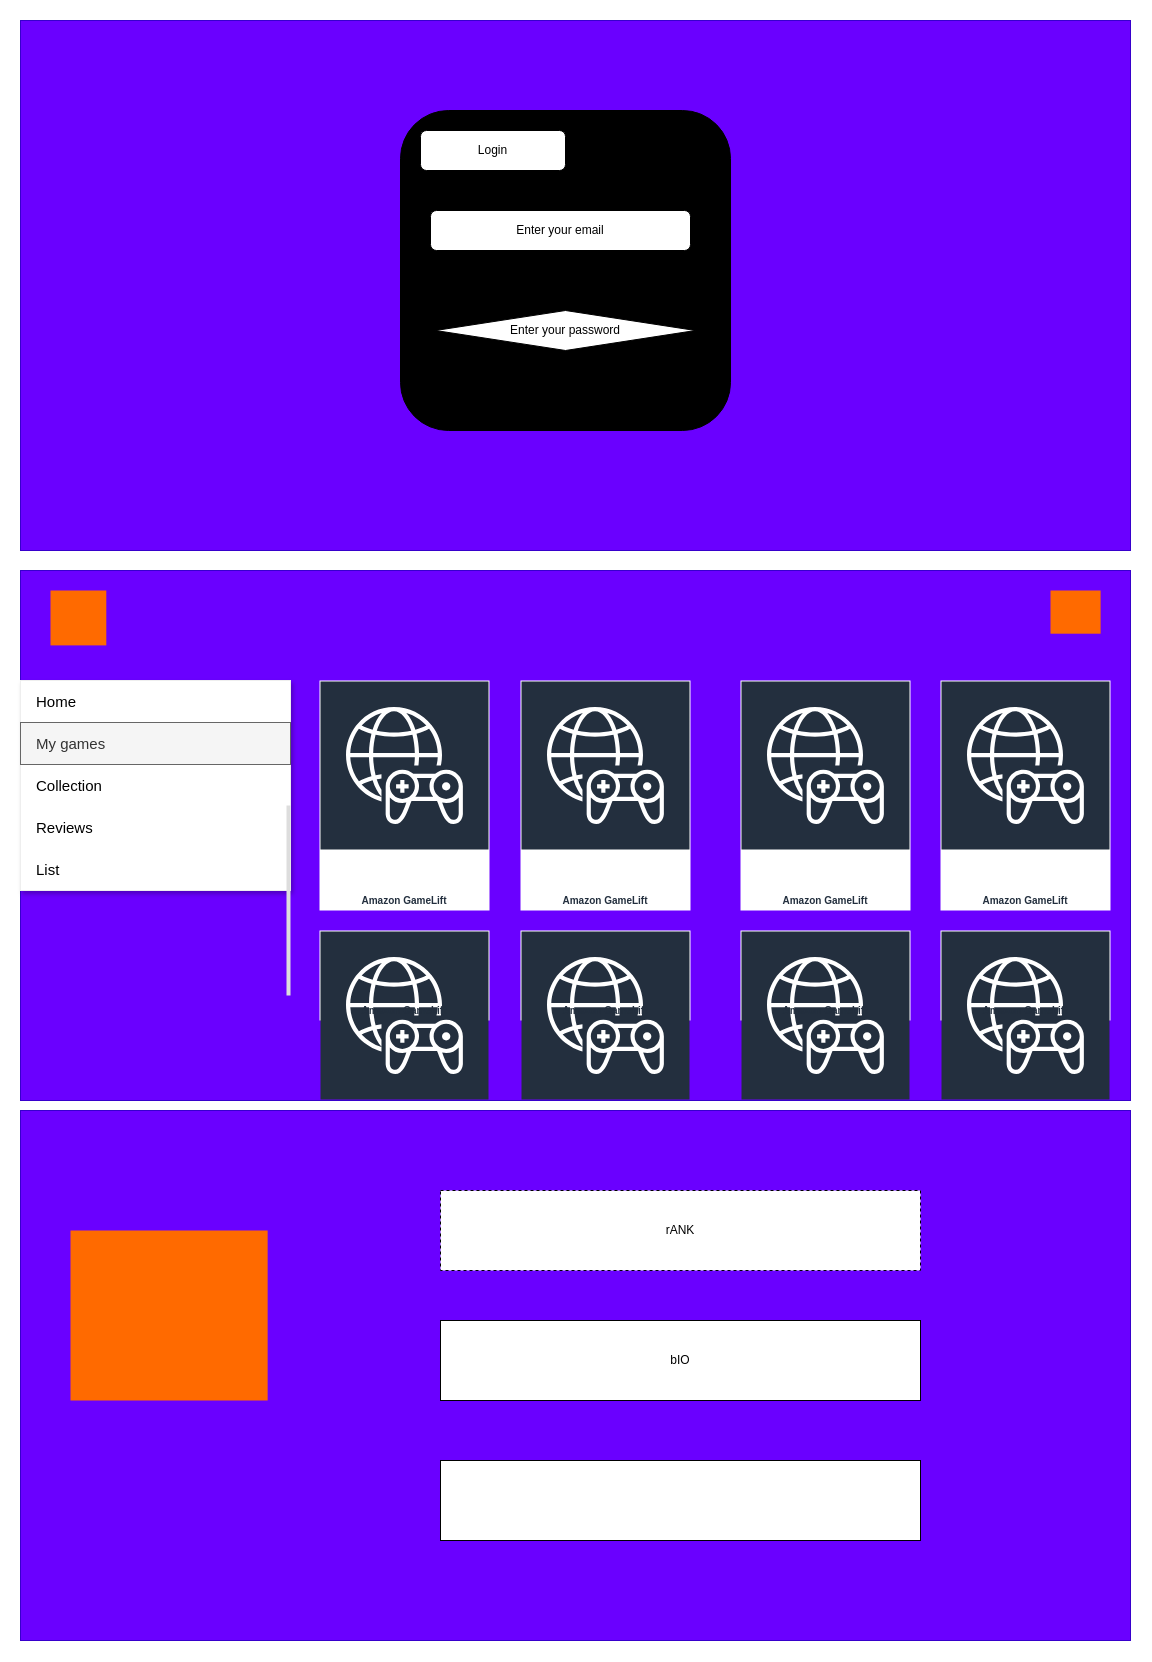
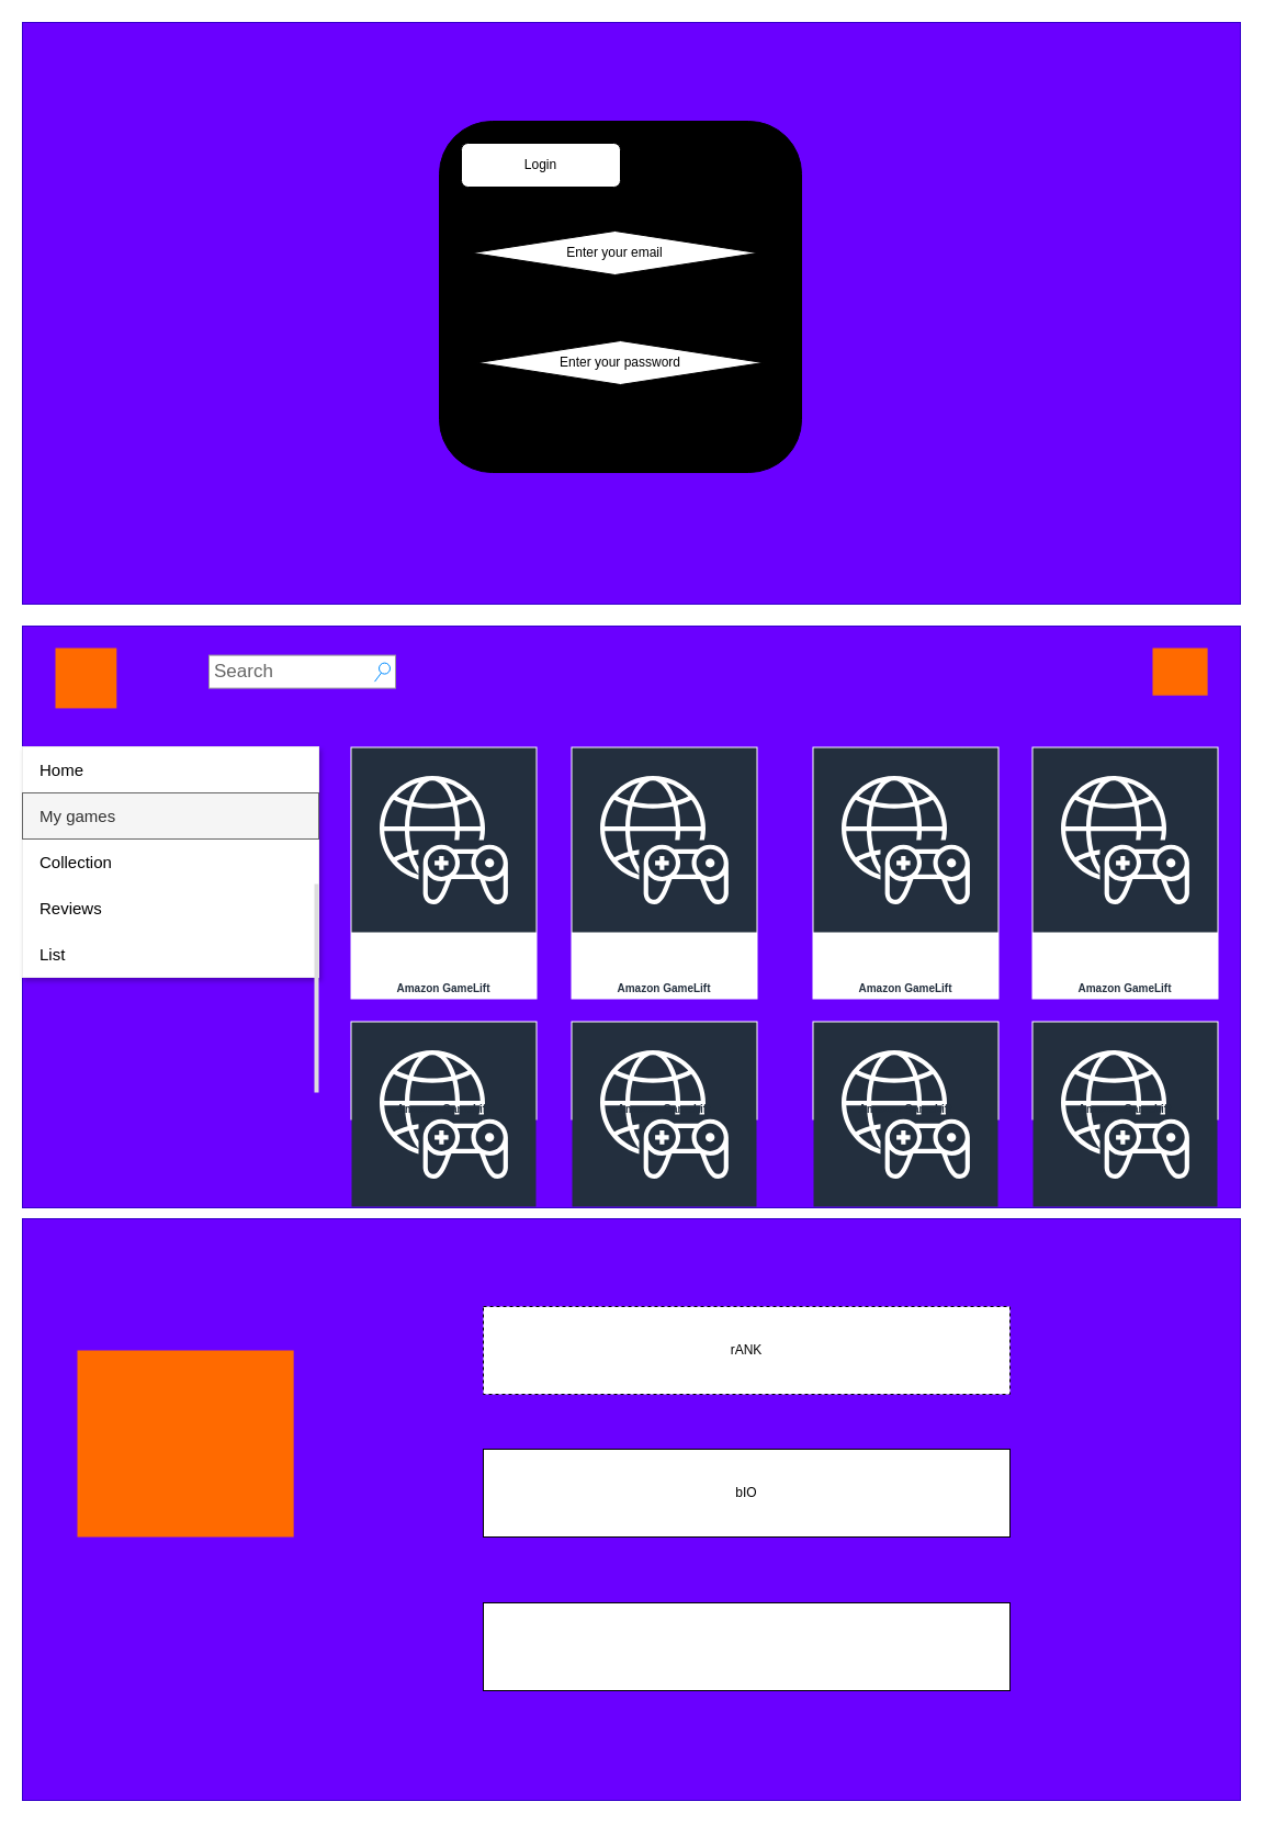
- <mxCell id="24" value="Enter your email" style="rounded=1;whiteSpace=wrap;html=1;" vertex="1" parent="1"><mxGeometry x="430" y="210" width="260" height="40" as="geometry" /></mxCell>
+ <mxCell id="24" value="Enter your email" style="rhombus;whiteSpace=wrap;html=1;" vertex="1" parent="1"><mxGeometry x="430" y="210" width="260" height="40" as="geometry" /></mxCell>
+ <mxCell id="12" value="Search" style="strokeWidth=1;shadow=0;dashed=0;align=center;html=1;shape=mxgraph.mockup.forms.searchBox;strokeColor=#999999;mainText=;strokeColor2=#008cff;fontColor=#666666;fontSize=17;align=left;spacingLeft=3;whiteSpace=wrap;" vertex="1" parent="1"><mxGeometry x="190" y="596.6" width="170" height="30" as="geometry" /></mxCell>
